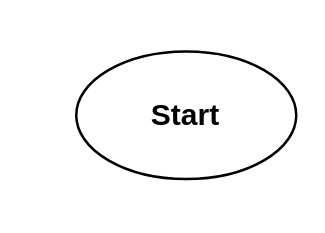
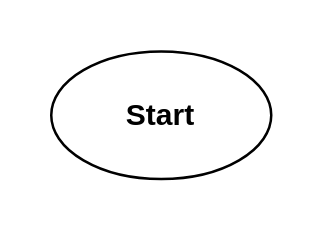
- <mxCell id="2" value="Start" style="ellipse;whiteSpace=wrap;html=1;fontStyle=1" vertex="1" parent="1"><mxGeometry x="30" y="20" width="88" height="51" as="geometry" /></mxCell>
+ <mxCell id="2" value="Start" style="ellipse;whiteSpace=wrap;html=1;fontStyle=1" vertex="1" parent="1"><mxGeometry x="20" y="20" width="88" height="51" as="geometry" /></mxCell>
